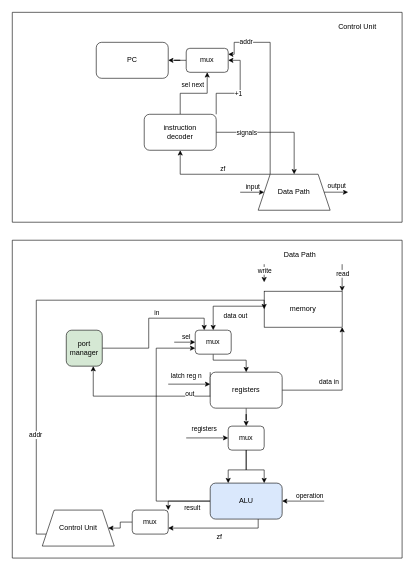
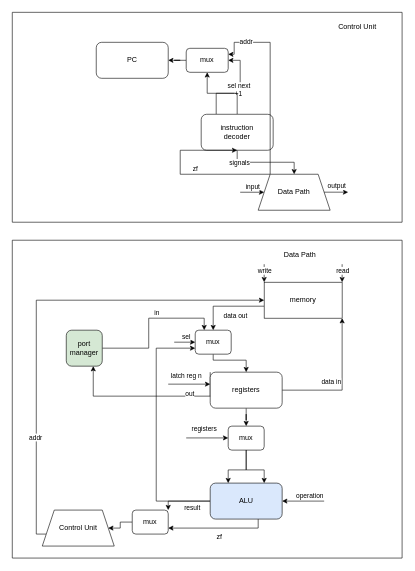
- <mxCell id="9" value="instruction&lt;div&gt;decoder&lt;/div&gt;" style="rounded=1;whiteSpace=wrap;html=1;" parent="2" vertex="1"><mxGeometry x="220" y="170" width="120" height="60" as="geometry" /></mxCell>
+ <mxCell id="9" value="instruction&lt;div&gt;decoder&lt;/div&gt;" style="rounded=1;whiteSpace=wrap;html=1;" parent="2" vertex="1"><mxGeometry x="315" y="170" width="120" height="60" as="geometry" /></mxCell>
- <mxCell id="38" value="memory" style="rounded=1;whiteSpace=wrap;html=1;arcSize=0;" parent="23" vertex="1"><mxGeometry x="420" y="85" width="130" height="60" as="geometry" /></mxCell>
+ <mxCell id="38" value="memory" style="rounded=1;whiteSpace=wrap;html=1;arcSize=0;" parent="23" vertex="1"><mxGeometry x="420" y="70" width="130" height="60" as="geometry" /></mxCell>
